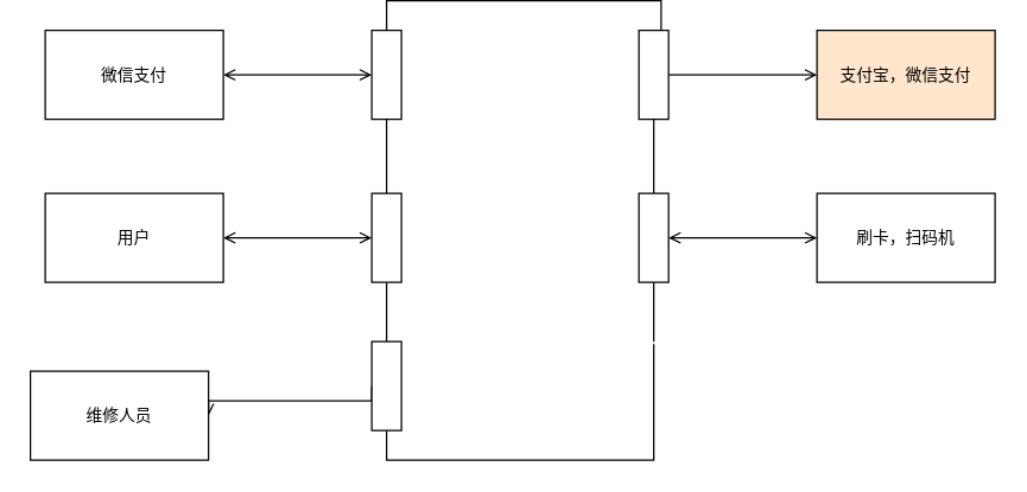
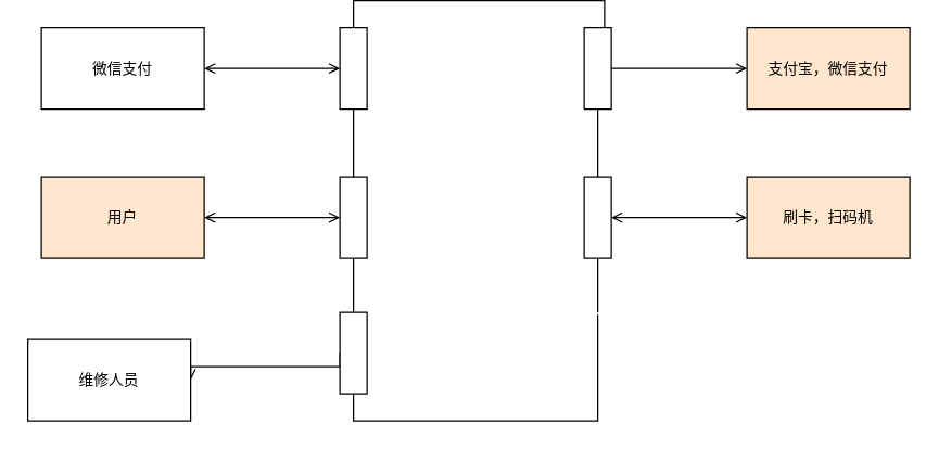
- <mxCell id="16" value="用户" style="rounded=0;whiteSpace=wrap;html=1;fontFamily=Helvetica;fontSize=11;fontColor=default;" vertex="1" parent="1"><mxGeometry x="30" y="130" width="120" height="60" as="geometry" /></mxCell>
+ <mxCell id="16" value="用户" style="rounded=0;whiteSpace=wrap;html=1;fontFamily=Helvetica;fontSize=11;fontColor=default;fillColor=#ffe6cc;" vertex="1" parent="1"><mxGeometry x="30" y="130" width="120" height="60" as="geometry" /></mxCell>
- <mxCell id="18" value="刷卡，扫码机" style="rounded=0;whiteSpace=wrap;html=1;fontFamily=Helvetica;fontSize=11;fontColor=default;" vertex="1" parent="1"><mxGeometry x="550" y="130" width="120" height="60" as="geometry" /></mxCell>
+ <mxCell id="18" value="刷卡，扫码机" style="rounded=0;whiteSpace=wrap;html=1;fontFamily=Helvetica;fontSize=11;fontColor=default;fillColor=#ffe6cc;" vertex="1" parent="1"><mxGeometry x="550" y="130" width="120" height="60" as="geometry" /></mxCell>
